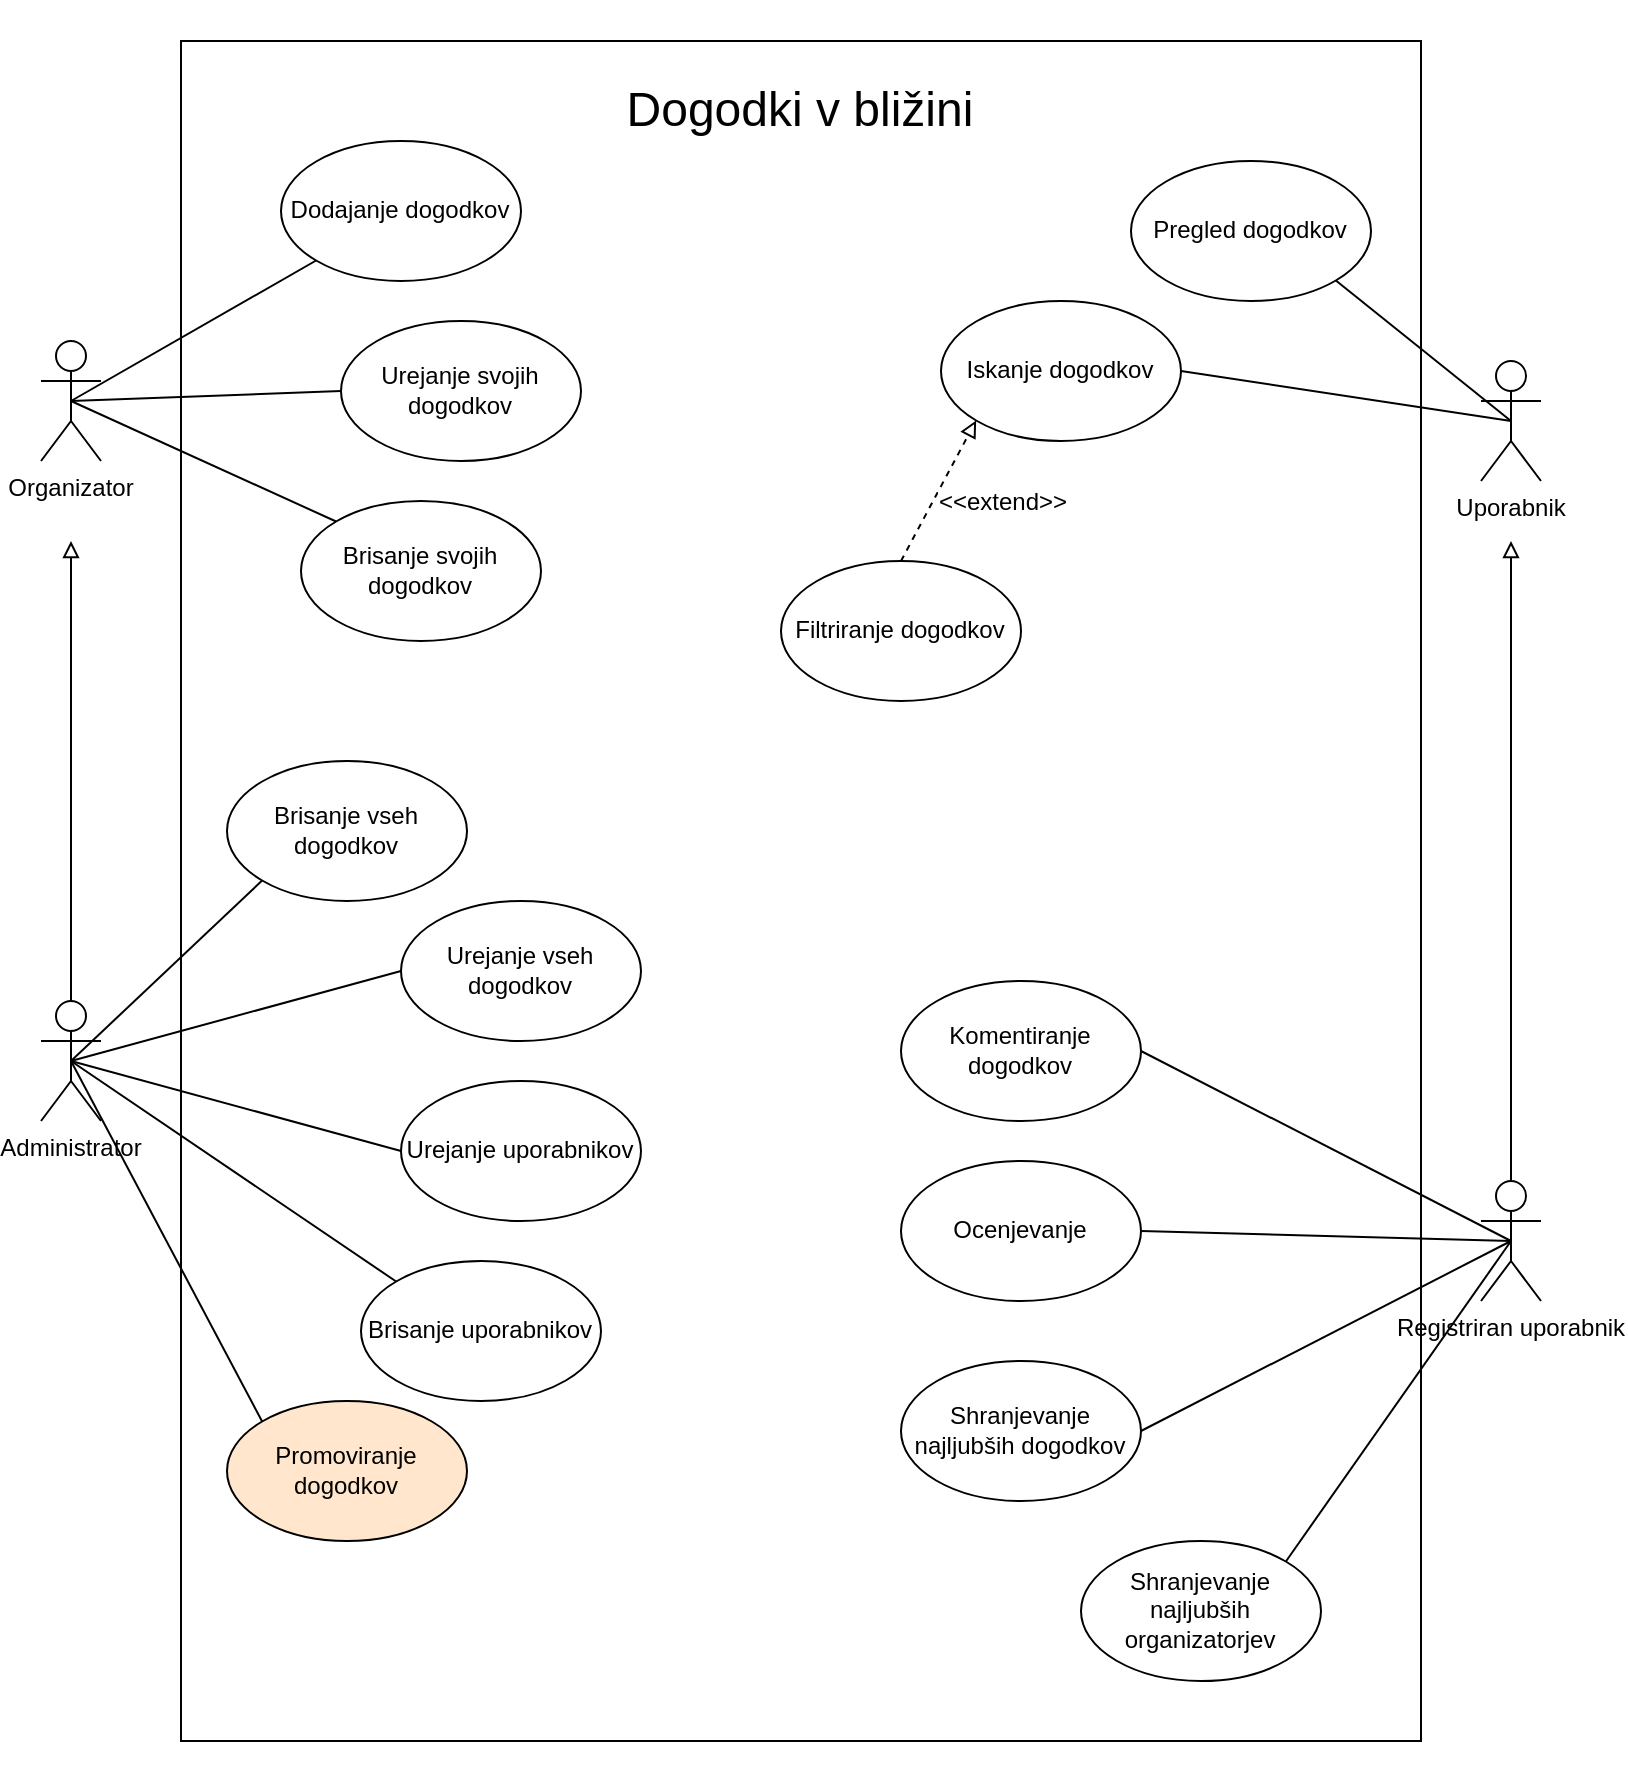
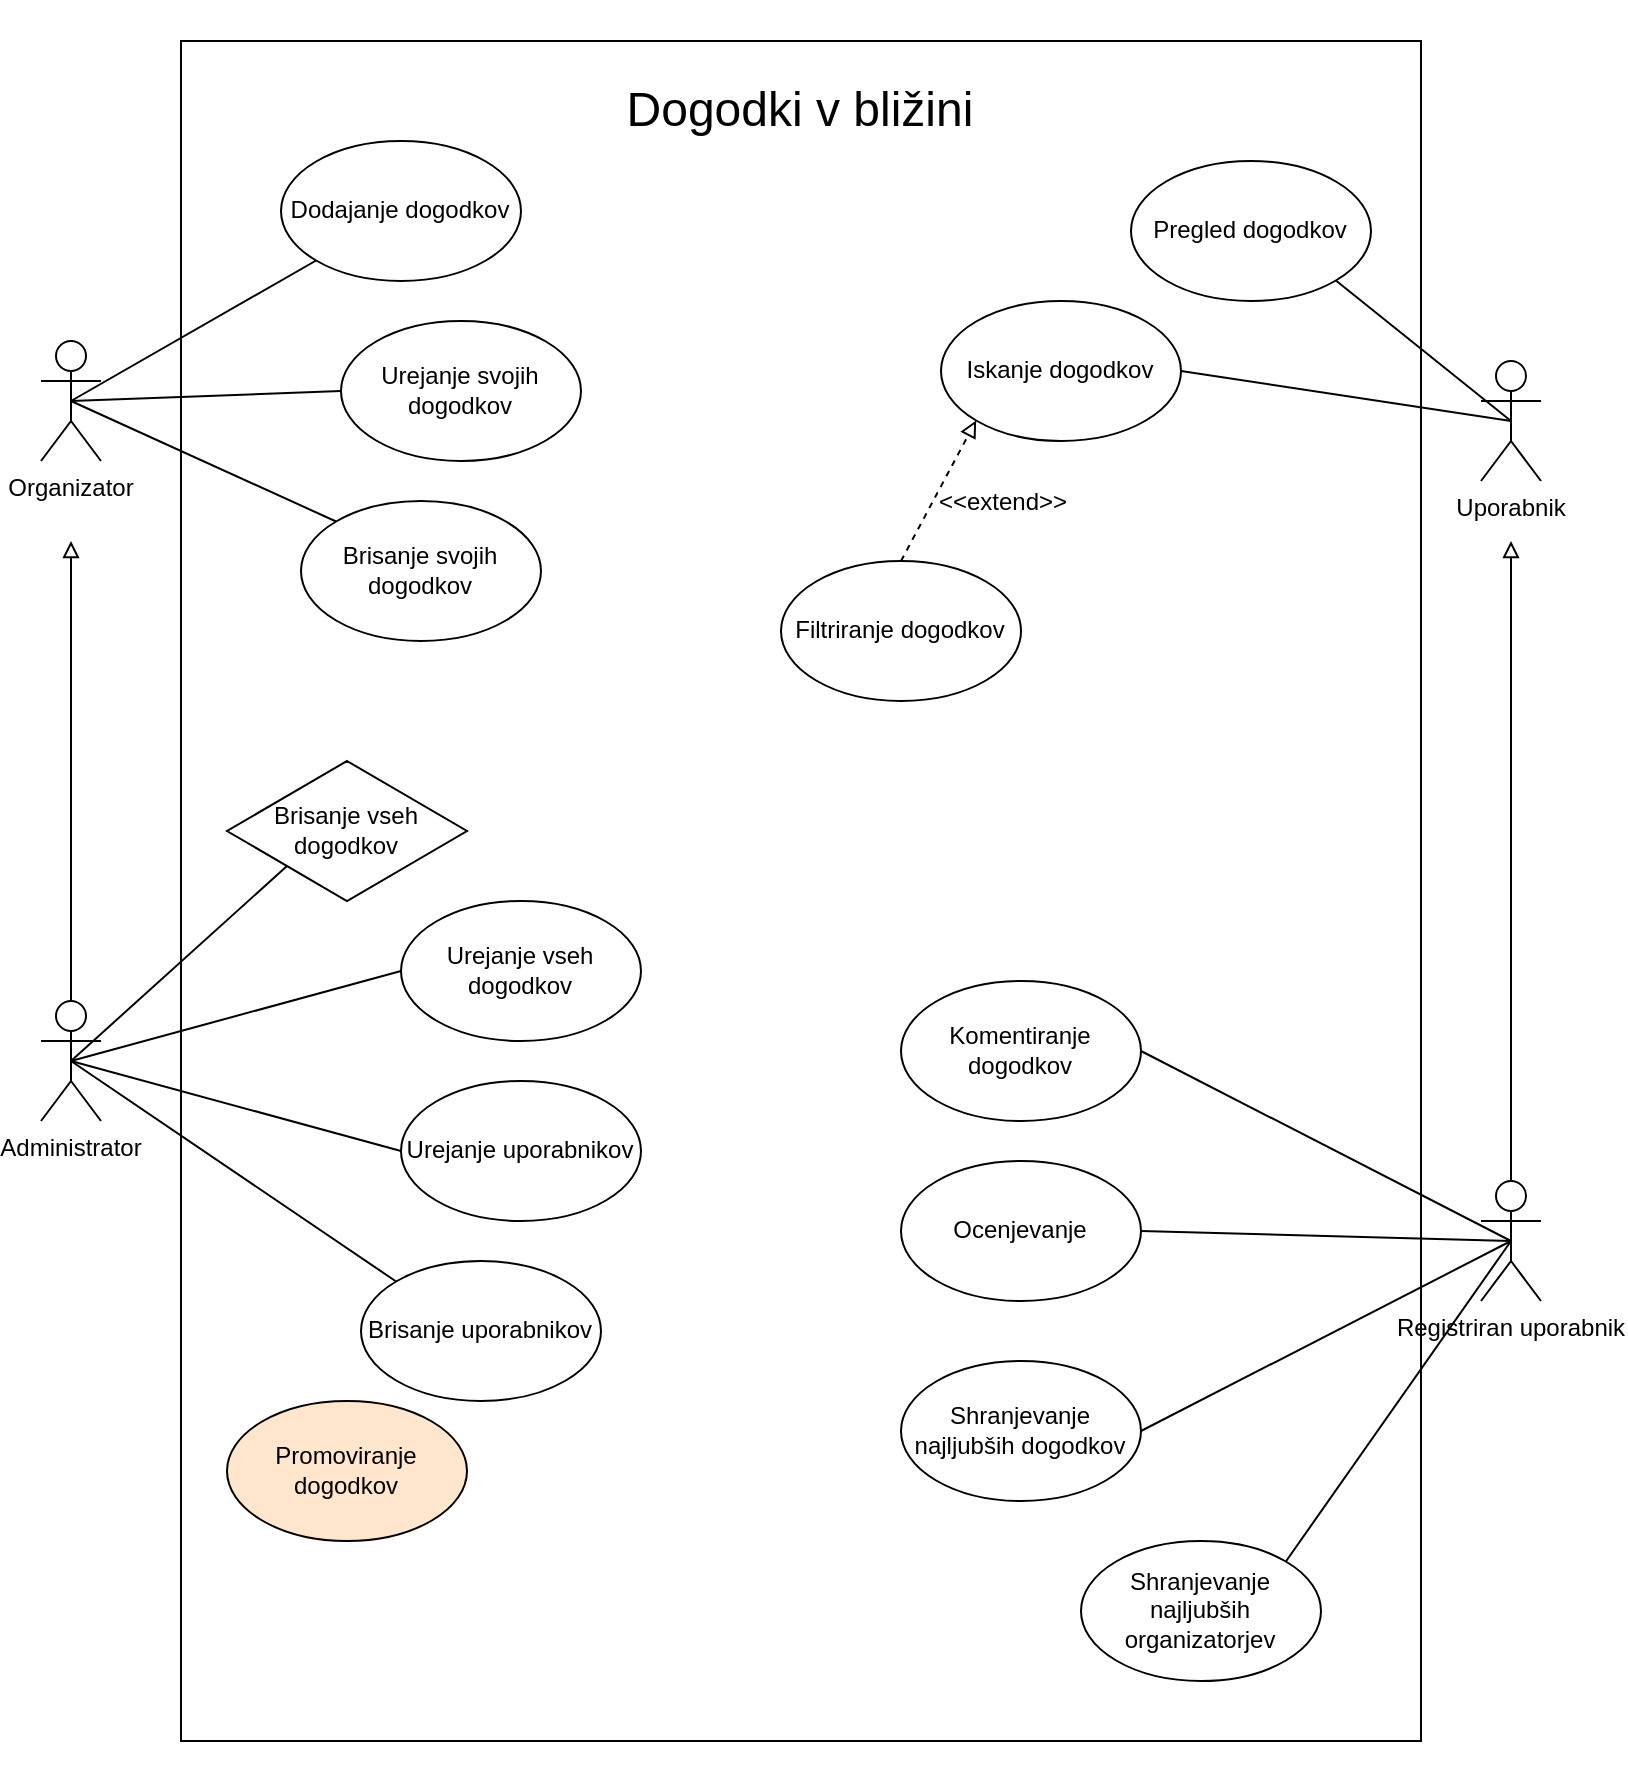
- <mxCell id="10" value="Brisanje vseh dogodkov" style="ellipse;whiteSpace=wrap;html=1;" vertex="1" parent="1"><mxGeometry x="113" y="380" width="120" height="70" as="geometry" /></mxCell>
+ <mxCell id="10" value="Brisanje vseh dogodkov" style="rhombus;whiteSpace=wrap;html=1;" vertex="1" parent="1"><mxGeometry x="113" y="380" width="120" height="70" as="geometry" /></mxCell>
- <mxCell id="32" value="" style="endArrow=none;html=1;rounded=0;exitX=0.5;exitY=0.5;exitDx=0;exitDy=0;exitPerimeter=0;entryX=0;entryY=0;entryDx=0;entryDy=0;" edge="1" parent="1" source="4" target="18"><mxGeometry width="50" height="50" relative="1" as="geometry"><mxPoint x="160" y="650" as="sourcePoint" /><mxPoint x="210" y="600" as="targetPoint" /></mxGeometry></mxCell>
